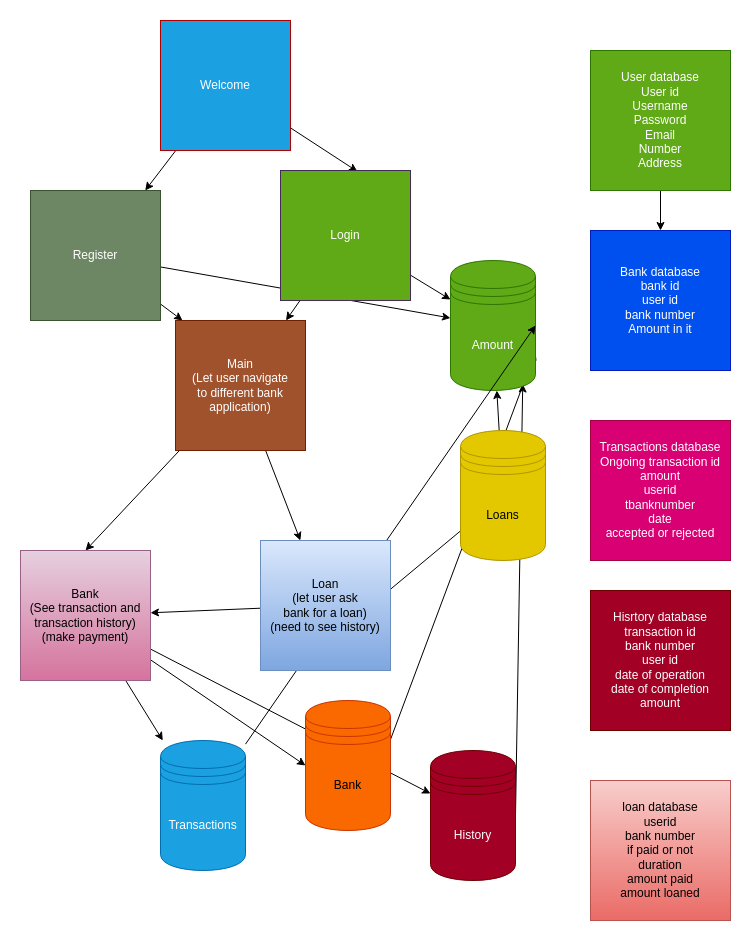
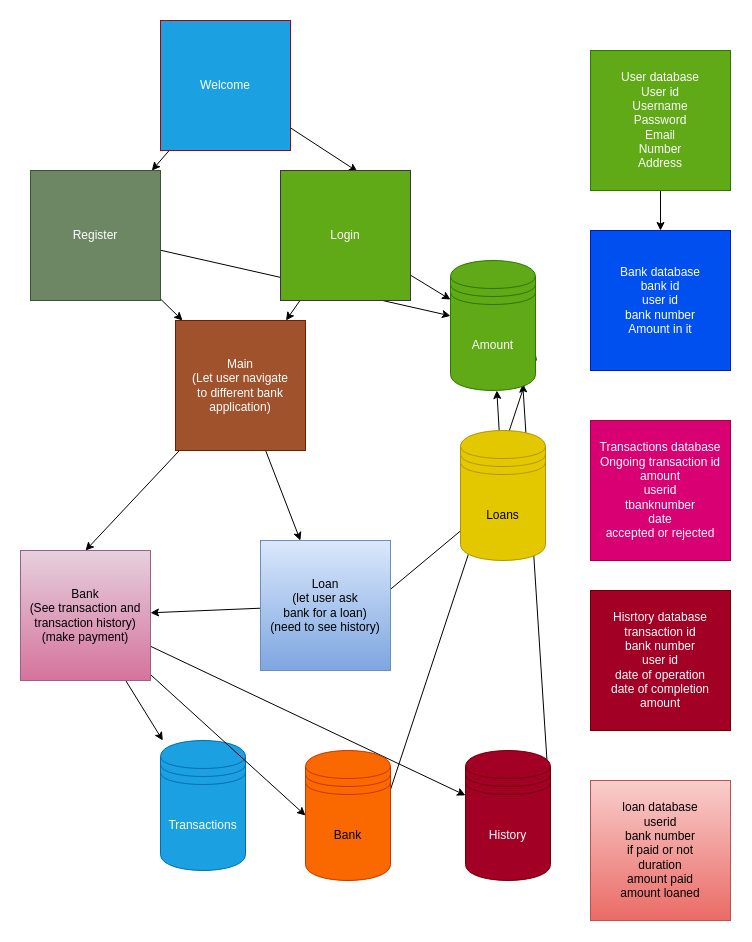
- <mxCell id="16" value="Register" style="whiteSpace=wrap;html=1;aspect=fixed;fillColor=#6d8764;fontColor=#ffffff;strokeColor=#3A5431;" parent="1" vertex="1"><mxGeometry x="30" y="190" width="130" height="130" as="geometry" /></mxCell>
+ <mxCell id="16" value="Register" style="whiteSpace=wrap;html=1;aspect=fixed;fillColor=#6d8764;fontColor=#ffffff;strokeColor=#3A5431;" parent="1" vertex="1"><mxGeometry x="30" y="170" width="130" height="130" as="geometry" /></mxCell>
- <mxCell id="6" style="edgeStyle=none;html=1;entryX=1;entryY=0.5;entryDx=0;entryDy=0;" parent="1" source="7" target="5" edge="1"><mxGeometry relative="1" as="geometry" /></mxCell>
- <mxCell id="32" value="Bank" style="shape=datastore;whiteSpace=wrap;html=1;fillColor=#fa6800;fontColor=#000000;strokeColor=#C73500;" parent="1" vertex="1"><mxGeometry x="305" y="700" width="85" height="130" as="geometry" /></mxCell>
+ <mxCell id="32" value="Bank" style="shape=datastore;whiteSpace=wrap;html=1;fillColor=#fa6800;fontColor=#000000;strokeColor=#C73500;" parent="1" vertex="1"><mxGeometry x="305" y="750" width="85" height="130" as="geometry" /></mxCell>
- <mxCell id="4" value="History" style="shape=datastore;whiteSpace=wrap;html=1;fillColor=#a20025;fontColor=#ffffff;strokeColor=#6F0000;" parent="1" vertex="1"><mxGeometry x="430" y="750" width="85" height="130" as="geometry" /></mxCell>
+ <mxCell id="4" value="History" style="shape=datastore;whiteSpace=wrap;html=1;fillColor=#a20025;fontColor=#ffffff;strokeColor=#6F0000;" parent="1" vertex="1"><mxGeometry x="465" y="750" width="85" height="130" as="geometry" /></mxCell>
